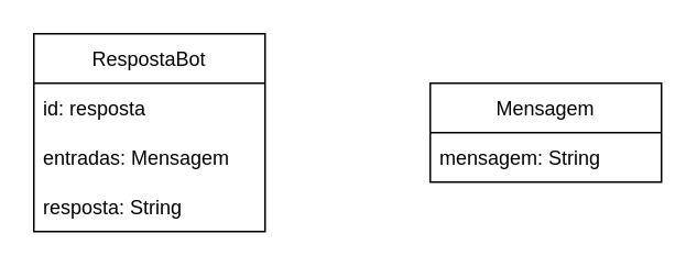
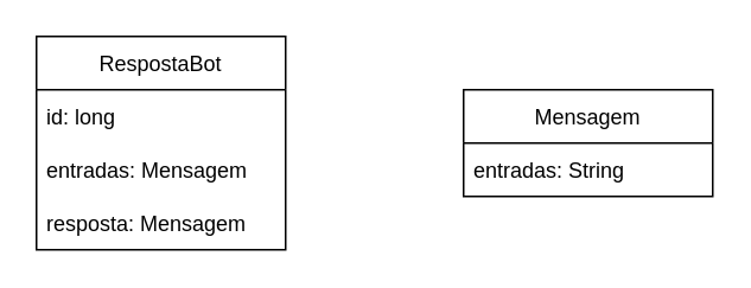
- <mxCell id="5" value="id: resposta" style="text;strokeColor=none;fillColor=none;align=left;verticalAlign=middle;spacingLeft=4;spacingRight=4;overflow=hidden;points=[[0,0.5],[1,0.5]];portConstraint=eastwest;rotatable=0;" vertex="1" parent="4"><mxGeometry y="30" width="140" height="30" as="geometry" /></mxCell>
+ <mxCell id="5" value="id: long" style="text;strokeColor=none;fillColor=none;align=left;verticalAlign=middle;spacingLeft=4;spacingRight=4;overflow=hidden;points=[[0,0.5],[1,0.5]];portConstraint=eastwest;rotatable=0;" vertex="1" parent="4"><mxGeometry y="30" width="140" height="30" as="geometry" /></mxCell>
- <mxCell id="3" value="mensagem: String" style="text;strokeColor=none;fillColor=none;align=left;verticalAlign=middle;spacingLeft=4;spacingRight=4;overflow=hidden;points=[[0,0.5],[1,0.5]];portConstraint=eastwest;rotatable=0;" vertex="1" parent="2"><mxGeometry y="30" width="140" height="30" as="geometry" /></mxCell>
+ <mxCell id="3" value="entradas: String" style="text;strokeColor=none;fillColor=none;align=left;verticalAlign=middle;spacingLeft=4;spacingRight=4;overflow=hidden;points=[[0,0.5],[1,0.5]];portConstraint=eastwest;rotatable=0;" vertex="1" parent="2"><mxGeometry y="30" width="140" height="30" as="geometry" /></mxCell>
- <mxCell id="7" value="resposta: String" style="text;strokeColor=none;fillColor=none;align=left;verticalAlign=middle;spacingLeft=4;spacingRight=4;overflow=hidden;points=[[0,0.5],[1,0.5]];portConstraint=eastwest;rotatable=0;" vertex="1" parent="4"><mxGeometry y="90" width="140" height="30" as="geometry" /></mxCell>
+ <mxCell id="7" value="resposta: Mensagem" style="text;strokeColor=none;fillColor=none;align=left;verticalAlign=middle;spacingLeft=4;spacingRight=4;overflow=hidden;points=[[0,0.5],[1,0.5]];portConstraint=eastwest;rotatable=0;" vertex="1" parent="4"><mxGeometry y="90" width="140" height="30" as="geometry" /></mxCell>
